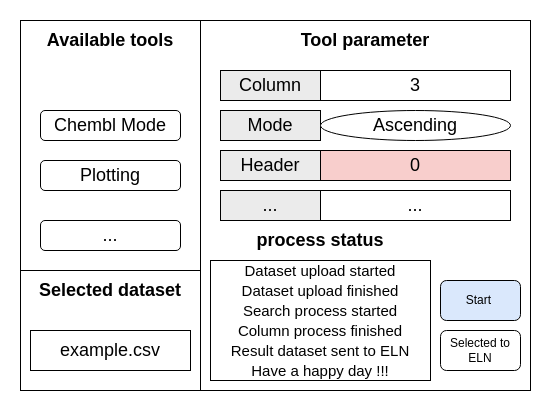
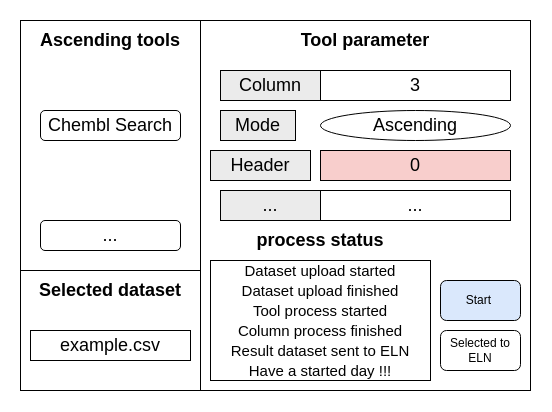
- <mxCell id="5" value="Available tools" style="text;html=1;strokeColor=none;fillColor=none;align=center;verticalAlign=middle;whiteSpace=wrap;rounded=0;fontSize=18;fontStyle=1" vertex="1" parent="1"><mxGeometry x="20" y="30" width="180" height="20" as="geometry" /></mxCell>
+ <mxCell id="5" value="Ascending tools" style="text;html=1;strokeColor=none;fillColor=none;align=center;verticalAlign=middle;whiteSpace=wrap;rounded=0;fontSize=18;fontStyle=1" vertex="1" parent="1"><mxGeometry x="20" y="30" width="180" height="20" as="geometry" /></mxCell>
- <mxCell id="6" value="Chembl Mode" style="rounded=1;whiteSpace=wrap;html=1;fontSize=18;" vertex="1" parent="1"><mxGeometry x="40" y="110" width="140" height="30" as="geometry" /></mxCell>
+ <mxCell id="6" value="Chembl Search" style="rounded=1;whiteSpace=wrap;html=1;fontSize=18;" vertex="1" parent="1"><mxGeometry x="40" y="110" width="140" height="30" as="geometry" /></mxCell>
- <mxCell id="11" value="Mode" style="rounded=0;whiteSpace=wrap;html=1;fontSize=18;fillColor=#EBEBEB;" vertex="1" parent="1"><mxGeometry x="220" y="110" width="100" height="30" as="geometry" /></mxCell>
+ <mxCell id="11" value="Mode" style="rounded=0;whiteSpace=wrap;html=1;fontSize=18;fillColor=#EBEBEB;" vertex="1" parent="1"><mxGeometry x="220" y="110" width="75" height="30" as="geometry" /></mxCell>
- <mxCell id="13" value="Header" style="rounded=0;whiteSpace=wrap;html=1;fontSize=18;fillColor=#EBEBEB;" vertex="1" parent="1"><mxGeometry x="220" y="150" width="100" height="30" as="geometry" /></mxCell>
+ <mxCell id="13" value="Header" style="rounded=0;whiteSpace=wrap;html=1;fontSize=18;fillColor=#EBEBEB;" vertex="1" parent="1"><mxGeometry x="210" y="150" width="100" height="30" as="geometry" /></mxCell>
- <mxCell id="7" value="Plotting" style="rounded=1;whiteSpace=wrap;html=1;fontSize=18;" vertex="1" parent="1"><mxGeometry x="40" y="160" width="140" height="30" as="geometry" /></mxCell>
- <mxCell id="25" value="Search process started" style="text;html=1;strokeColor=none;fillColor=none;align=center;verticalAlign=middle;whiteSpace=wrap;rounded=0;fontSize=15;fontStyle=0" vertex="1" parent="1"><mxGeometry x="210" y="300" width="220" height="20" as="geometry" /></mxCell>
+ <mxCell id="25" value="Tool process started" style="text;html=1;strokeColor=none;fillColor=none;align=center;verticalAlign=middle;whiteSpace=wrap;rounded=0;fontSize=15;fontStyle=0" vertex="1" parent="1"><mxGeometry x="210" y="300" width="220" height="20" as="geometry" /></mxCell>
- <mxCell id="20" value="example.csv" style="rounded=0;whiteSpace=wrap;html=1;fontSize=18;fillColor=#ffffff;" vertex="1" parent="1"><mxGeometry x="30" y="330" width="160" height="40" as="geometry" /></mxCell>
+ <mxCell id="20" value="example.csv" style="rounded=0;whiteSpace=wrap;html=1;fontSize=18;fillColor=#ffffff;" vertex="1" parent="1"><mxGeometry x="30" y="330" width="160" height="30" as="geometry" /></mxCell>
- <mxCell id="29" value="Have a happy day !!!" style="text;html=1;strokeColor=none;fillColor=none;align=center;verticalAlign=middle;whiteSpace=wrap;rounded=0;fontSize=15;fontStyle=0" vertex="1" parent="1"><mxGeometry x="210" y="360" width="220" height="20" as="geometry" /></mxCell>
+ <mxCell id="29" value="Have a started day !!!" style="text;html=1;strokeColor=none;fillColor=none;align=center;verticalAlign=middle;whiteSpace=wrap;rounded=0;fontSize=15;fontStyle=0" vertex="1" parent="1"><mxGeometry x="210" y="360" width="220" height="20" as="geometry" /></mxCell>
